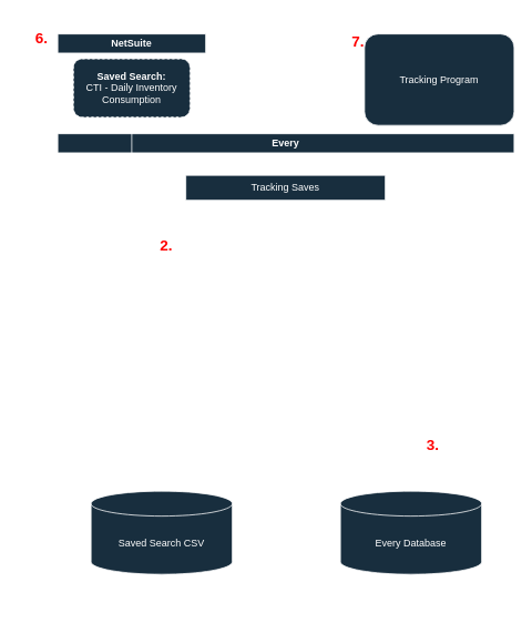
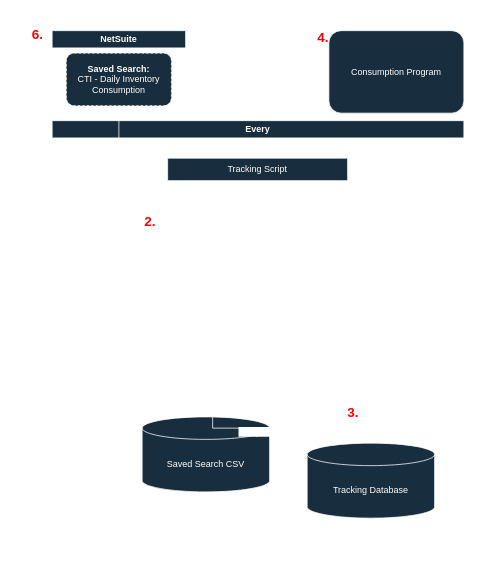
- <mxCell id="30" value="&lt;h2&gt;&lt;font color=&quot;#ff0000&quot;&gt;7.&lt;/font&gt;&lt;/h2&gt;" style="text;html=1;align=center;verticalAlign=middle;resizable=0;points=[];autosize=1;strokeColor=none;fillColor=none;fontColor=#FFFFFF;labelBackgroundColor=none;" vertex="1" parent="1"><mxGeometry x="410" y="20" width="40" height="60" as="geometry" /></mxCell>
+ <mxCell id="30" value="&lt;h2&gt;&lt;font color=&quot;#ff0000&quot;&gt;4.&lt;/font&gt;&lt;/h2&gt;" style="text;html=1;align=center;verticalAlign=middle;resizable=0;points=[];autosize=1;strokeColor=none;fillColor=none;fontColor=#FFFFFF;labelBackgroundColor=none;" vertex="1" parent="1"><mxGeometry x="410" y="20" width="40" height="60" as="geometry" /></mxCell>
- <mxCell id="4" value="Tracking Program" style="rounded=1;whiteSpace=wrap;html=1;labelBackgroundColor=none;fillColor=#182E3E;strokeColor=#FFFFFF;fontColor=#FFFFFF;" vertex="1" parent="1"><mxGeometry x="438" y="40" width="180" height="110" as="geometry" /></mxCell>
+ <mxCell id="4" value="Consumption Program" style="rounded=1;whiteSpace=wrap;html=1;labelBackgroundColor=none;fillColor=#182E3E;strokeColor=#FFFFFF;fontColor=#FFFFFF;" vertex="1" parent="1"><mxGeometry x="438" y="40" width="180" height="110" as="geometry" /></mxCell>
- <mxCell id="9" value="Tracking Saves" style="swimlane;fontStyle=0;childLayout=stackLayout;horizontal=1;startSize=30;horizontalStack=0;resizeParent=1;resizeParentMax=0;resizeLast=0;collapsible=1;marginBottom=0;whiteSpace=wrap;html=1;labelBackgroundColor=none;fillColor=#182E3E;strokeColor=#FFFFFF;fontColor=#FFFFFF;" vertex="1" parent="5"><mxGeometry x="154" y="50" width="240" height="310" as="geometry" /></mxCell>
+ <mxCell id="9" value="Tracking Script" style="swimlane;fontStyle=0;childLayout=stackLayout;horizontal=1;startSize=30;horizontalStack=0;resizeParent=1;resizeParentMax=0;resizeLast=0;collapsible=1;marginBottom=0;whiteSpace=wrap;html=1;labelBackgroundColor=none;fillColor=#182E3E;strokeColor=#FFFFFF;fontColor=#FFFFFF;" vertex="1" parent="5"><mxGeometry x="154" y="50" width="240" height="310" as="geometry" /></mxCell>
- <mxCell id="22" value="&lt;h2&gt;&lt;font color=&quot;#ff0000&quot;&gt;3.&lt;/font&gt;&lt;/h2&gt;" style="text;html=1;align=center;verticalAlign=middle;resizable=0;points=[];autosize=1;strokeColor=none;fillColor=none;fontColor=#FFFFFF;labelBackgroundColor=none;" vertex="1" parent="5"><mxGeometry x="431" y="345" width="40" height="60" as="geometry" /></mxCell>
+ <mxCell id="22" value="&lt;h2&gt;&lt;font color=&quot;#ff0000&quot;&gt;3.&lt;/font&gt;&lt;/h2&gt;" style="text;html=1;align=center;verticalAlign=middle;resizable=0;points=[];autosize=1;strokeColor=none;fillColor=none;fontColor=#FFFFFF;labelBackgroundColor=none;" vertex="1" parent="5"><mxGeometry x="381" y="360" width="40" height="60" as="geometry" /></mxCell>
- <mxCell id="8" value="Saved Search CSV" style="shape=cylinder3;whiteSpace=wrap;html=1;boundedLbl=1;backgroundOutline=1;size=15;labelBackgroundColor=none;fillColor=#182E3E;strokeColor=#FFFFFF;fontColor=#FFFFFF;" vertex="1" parent="5"><mxGeometry x="40" y="430" width="170" height="100" as="geometry" /></mxCell>
+ <mxCell id="8" value="Saved Search CSV" style="shape=cylinder3;whiteSpace=wrap;html=1;boundedLbl=1;backgroundOutline=1;size=15;labelBackgroundColor=none;fillColor=#182E3E;strokeColor=#FFFFFF;fontColor=#FFFFFF;" vertex="1" parent="5"><mxGeometry x="120" y="395" width="170" height="100" as="geometry" /></mxCell>
- <mxCell id="18" value="Every Database" style="shape=cylinder3;whiteSpace=wrap;html=1;boundedLbl=1;backgroundOutline=1;size=15;labelBackgroundColor=none;fillColor=#182E3E;strokeColor=#FFFFFF;fontColor=#FFFFFF;" vertex="1" parent="5"><mxGeometry x="340" y="430" width="170" height="100" as="geometry" /></mxCell>
+ <mxCell id="18" value="Tracking Database" style="shape=cylinder3;whiteSpace=wrap;html=1;boundedLbl=1;backgroundOutline=1;size=15;labelBackgroundColor=none;fillColor=#182E3E;strokeColor=#FFFFFF;fontColor=#FFFFFF;" vertex="1" parent="5"><mxGeometry x="340" y="430" width="170" height="100" as="geometry" /></mxCell>
